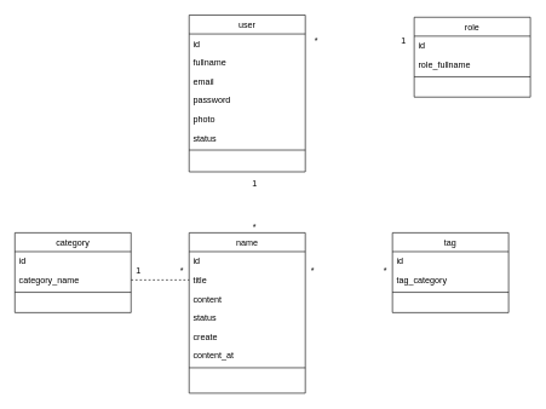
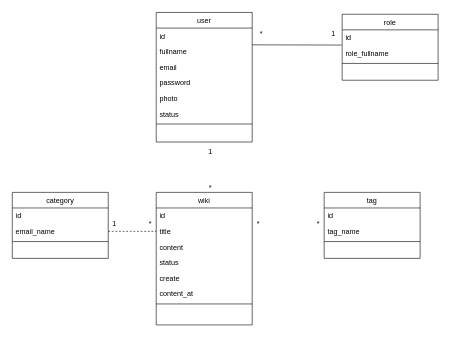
+ <mxCell id="30" value="" style="endArrow=none;html=1;rounded=0;exitX=1;exitY=0.25;exitDx=0;exitDy=0;entryX=-0.007;entryY=-0.026;entryDx=0;entryDy=0;entryPerimeter=0;" parent="1" source="2" target="20" edge="1"><mxGeometry width="50" height="50" relative="1" as="geometry"><mxPoint x="470" y="120" as="sourcePoint" /><mxPoint x="520" y="70" as="targetPoint" /></mxGeometry></mxCell>
- <mxCell id="10" value="name" style="swimlane;fontStyle=0;align=center;verticalAlign=top;childLayout=stackLayout;horizontal=1;startSize=26;horizontalStack=0;resizeParent=1;resizeLast=0;collapsible=1;marginBottom=0;rounded=0;shadow=0;strokeWidth=1;" parent="1" vertex="1"><mxGeometry x="260" y="320" width="160" height="221" as="geometry"><mxRectangle x="550" y="140" width="160" height="26" as="alternateBounds" /></mxGeometry></mxCell>
+ <mxCell id="10" value="wiki" style="swimlane;fontStyle=0;align=center;verticalAlign=top;childLayout=stackLayout;horizontal=1;startSize=26;horizontalStack=0;resizeParent=1;resizeLast=0;collapsible=1;marginBottom=0;rounded=0;shadow=0;strokeWidth=1;" parent="1" vertex="1"><mxGeometry x="260" y="320" width="160" height="221" as="geometry"><mxRectangle x="550" y="140" width="160" height="26" as="alternateBounds" /></mxGeometry></mxCell>
- <mxCell id="24" value="category_name" style="text;align=left;verticalAlign=top;spacingLeft=4;spacingRight=4;overflow=hidden;rotatable=0;points=[[0,0.5],[1,0.5]];portConstraint=eastwest;" parent="22" vertex="1"><mxGeometry y="52" width="160" height="26" as="geometry" /></mxCell>
+ <mxCell id="24" value="email_name" style="text;align=left;verticalAlign=top;spacingLeft=4;spacingRight=4;overflow=hidden;rotatable=0;points=[[0,0.5],[1,0.5]];portConstraint=eastwest;" parent="22" vertex="1"><mxGeometry y="52" width="160" height="26" as="geometry" /></mxCell>
- <mxCell id="28" value="tag_category" style="text;align=left;verticalAlign=top;spacingLeft=4;spacingRight=4;overflow=hidden;rotatable=0;points=[[0,0.5],[1,0.5]];portConstraint=eastwest;" parent="26" vertex="1"><mxGeometry y="52" width="160" height="26" as="geometry" /></mxCell>
+ <mxCell id="28" value="tag_name" style="text;align=left;verticalAlign=top;spacingLeft=4;spacingRight=4;overflow=hidden;rotatable=0;points=[[0,0.5],[1,0.5]];portConstraint=eastwest;" parent="26" vertex="1"><mxGeometry y="52" width="160" height="26" as="geometry" /></mxCell>
